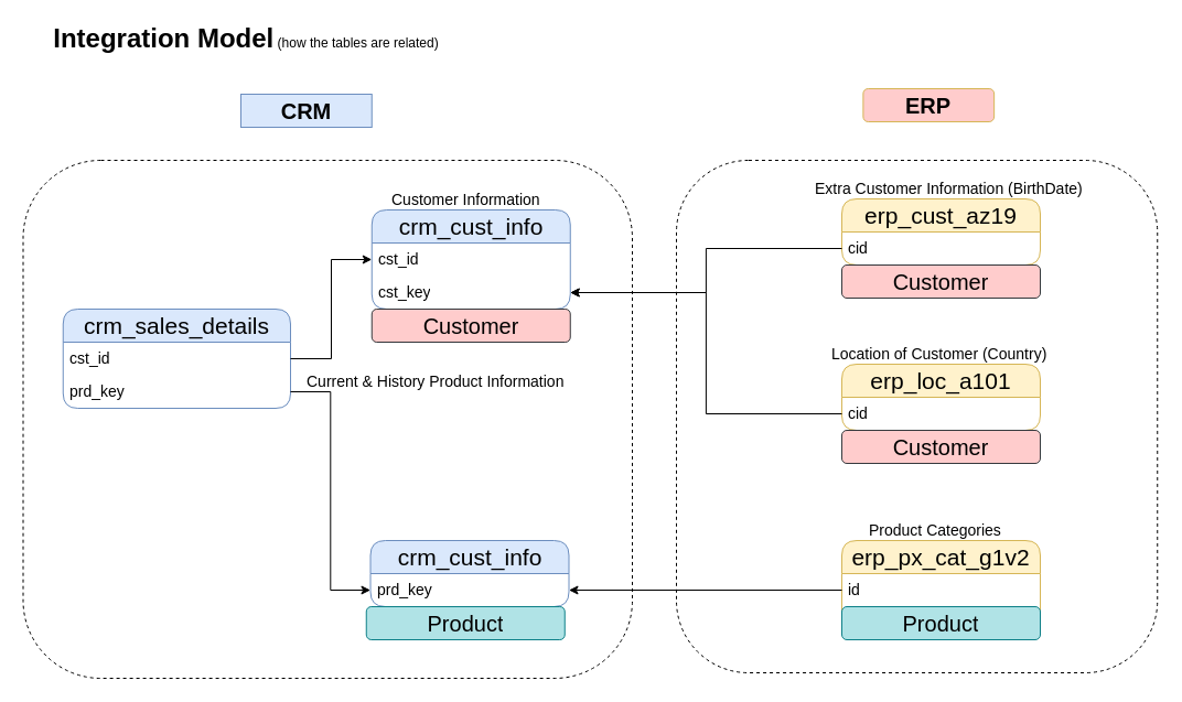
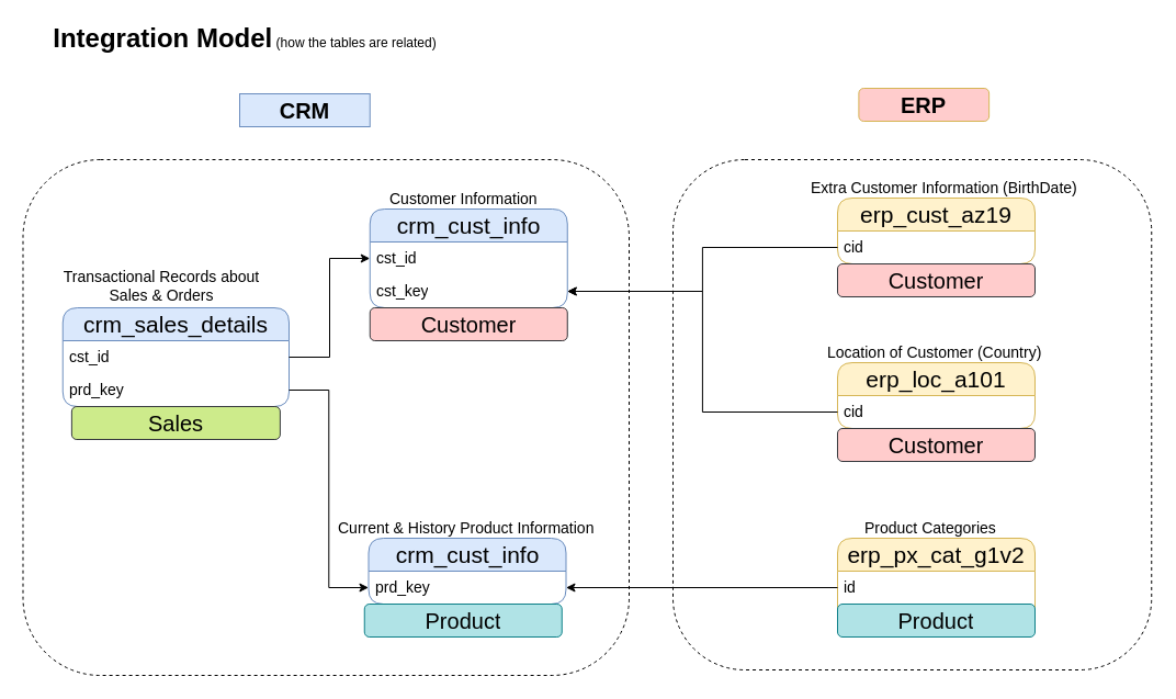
+ <mxCell id="13" value="&lt;font style=&quot;font-size: 14px;&quot;&gt;Transactional Records about Sales &amp;amp; Orders&lt;/font&gt;" style="text;strokeColor=none;fillColor=none;align=center;verticalAlign=middle;spacingLeft=4;spacingRight=4;overflow=hidden;points=[[0,0.5],[1,0.5]];portConstraint=eastwest;rotatable=0;whiteSpace=wrap;html=1;" parent="1" vertex="1"><mxGeometry x="51.75" y="240" width="190" height="40" as="geometry" /></mxCell>
- <mxCell id="9" value="&lt;font style=&quot;font-size: 14px;&quot;&gt;Current &amp;amp; History Product Information&lt;/font&gt;" style="text;strokeColor=none;fillColor=none;align=left;verticalAlign=middle;spacingLeft=4;spacingRight=4;overflow=hidden;points=[[0,0.5],[1,0.5]];portConstraint=eastwest;rotatable=0;whiteSpace=wrap;html=1;" parent="1" vertex="1"><mxGeometry x="271.75" y="335" width="250" height="20" as="geometry" /></mxCell>
+ <mxCell id="9" value="&lt;font style=&quot;font-size: 14px;&quot;&gt;Current &amp;amp; History Product Information&lt;/font&gt;" style="text;strokeColor=none;fillColor=none;align=left;verticalAlign=middle;spacingLeft=4;spacingRight=4;overflow=hidden;points=[[0,0.5],[1,0.5]];portConstraint=eastwest;rotatable=0;whiteSpace=wrap;html=1;" parent="1" vertex="1"><mxGeometry x="301.75" y="470" width="250" height="20" as="geometry" /></mxCell>
+ <mxCell id="37" value="&lt;font style=&quot;font-size: 20px;&quot;&gt;Sales&lt;/font&gt;" style="text;html=1;strokeColor=#36393d;fillColor=#cdeb8b;align=center;verticalAlign=middle;whiteSpace=wrap;overflow=hidden;rounded=1;" vertex="1" parent="1"><mxGeometry x="64.88" y="370" width="190" height="30" as="geometry" /></mxCell>
